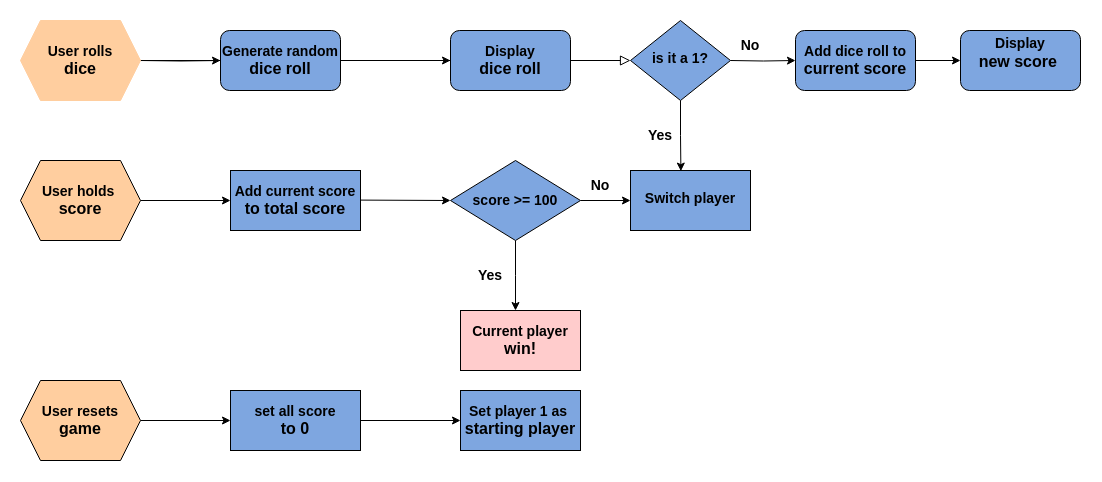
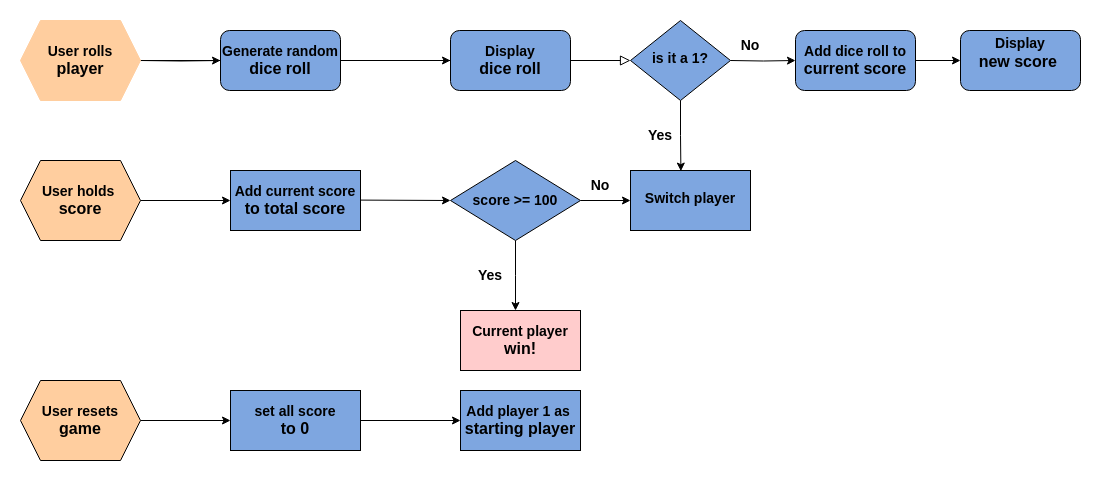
- <mxCell id="30" value="&lt;b&gt;&lt;font style=&quot;font-size: 14px;&quot;&gt;User rolls&lt;/font&gt;&lt;/b&gt;&lt;div&gt;&lt;b&gt;&lt;font size=&quot;3&quot;&gt;dice&lt;/font&gt;&lt;/b&gt;&lt;/div&gt;" style="shape=hexagon;perimeter=hexagonPerimeter2;whiteSpace=wrap;html=1;fixedSize=1;strokeColor=#FFCE9F;fillColor=#FFCE9F;" vertex="1" parent="1"><mxGeometry x="20" y="20" width="120" height="80" as="geometry" /></mxCell>
+ <mxCell id="30" value="&lt;b&gt;&lt;font style=&quot;font-size: 14px;&quot;&gt;User rolls&lt;/font&gt;&lt;/b&gt;&lt;div&gt;&lt;b&gt;&lt;font size=&quot;3&quot;&gt;player&lt;/font&gt;&lt;/b&gt;&lt;/div&gt;" style="shape=hexagon;perimeter=hexagonPerimeter2;whiteSpace=wrap;html=1;fixedSize=1;strokeColor=#FFCE9F;fillColor=#FFCE9F;" vertex="1" parent="1"><mxGeometry x="20" y="20" width="120" height="80" as="geometry" /></mxCell>
- <mxCell id="29" value="&lt;b&gt;&lt;font style=&quot;font-size: 14px;&quot;&gt;Set player 1 as&amp;nbsp;&lt;/font&gt;&lt;/b&gt;&lt;div&gt;&lt;b&gt;&lt;font size=&quot;3&quot;&gt;starting player&lt;/font&gt;&lt;/b&gt;&lt;/div&gt;" style="whiteSpace=wrap;html=1;fillColor=#7EA6E0;" vertex="1" parent="1"><mxGeometry x="460" y="390" width="120" height="60" as="geometry" /></mxCell>
+ <mxCell id="29" value="&lt;b&gt;&lt;font style=&quot;font-size: 14px;&quot;&gt;Add player 1 as&amp;nbsp;&lt;/font&gt;&lt;/b&gt;&lt;div&gt;&lt;b&gt;&lt;font size=&quot;3&quot;&gt;starting player&lt;/font&gt;&lt;/b&gt;&lt;/div&gt;" style="whiteSpace=wrap;html=1;fillColor=#7EA6E0;" vertex="1" parent="1"><mxGeometry x="460" y="390" width="120" height="60" as="geometry" /></mxCell>
